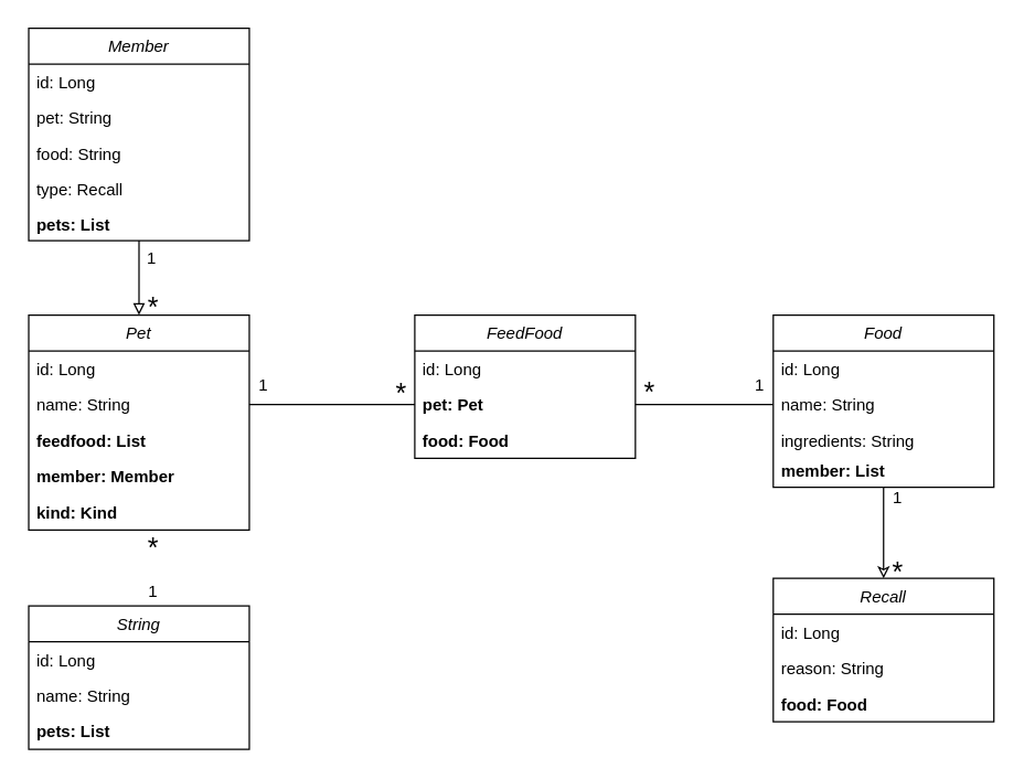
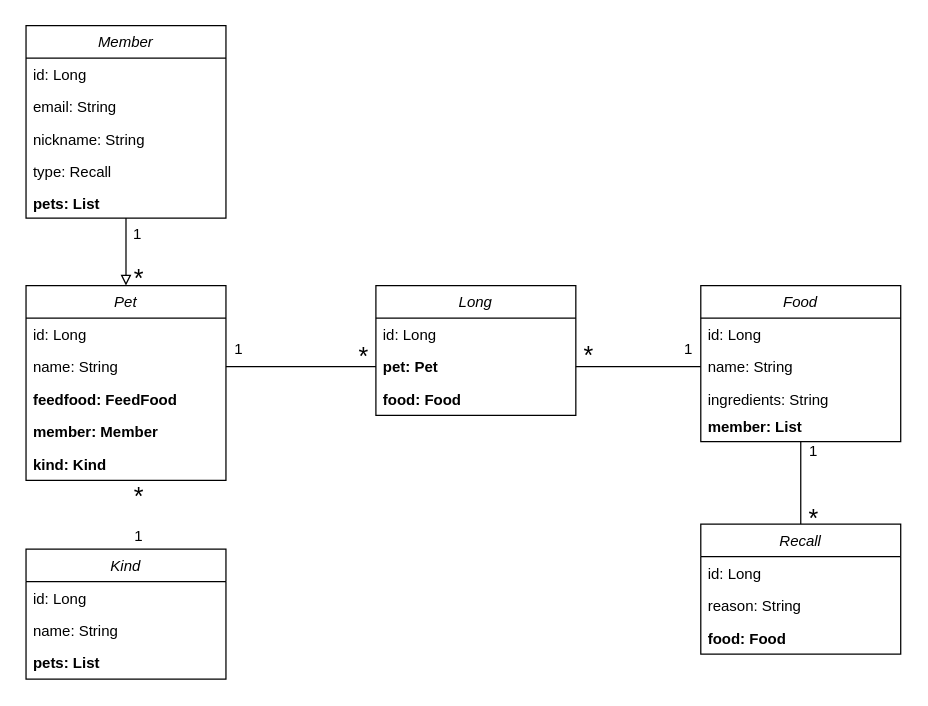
- <mxCell id="5" value="pet: String" style="text;align=left;verticalAlign=top;spacingLeft=4;spacingRight=4;overflow=hidden;rotatable=0;points=[[0,0.5],[1,0.5]];portConstraint=eastwest;" parent="3" vertex="1"><mxGeometry y="52" width="160" height="26" as="geometry" /></mxCell>
+ <mxCell id="5" value="email: String" style="text;align=left;verticalAlign=top;spacingLeft=4;spacingRight=4;overflow=hidden;rotatable=0;points=[[0,0.5],[1,0.5]];portConstraint=eastwest;" parent="3" vertex="1"><mxGeometry y="52" width="160" height="26" as="geometry" /></mxCell>
- <mxCell id="6" value="food: String" style="text;align=left;verticalAlign=top;spacingLeft=4;spacingRight=4;overflow=hidden;rotatable=0;points=[[0,0.5],[1,0.5]];portConstraint=eastwest;" parent="3" vertex="1"><mxGeometry y="78" width="160" height="26" as="geometry" /></mxCell>
+ <mxCell id="6" value="nickname: String" style="text;align=left;verticalAlign=top;spacingLeft=4;spacingRight=4;overflow=hidden;rotatable=0;points=[[0,0.5],[1,0.5]];portConstraint=eastwest;" parent="3" vertex="1"><mxGeometry y="78" width="160" height="26" as="geometry" /></mxCell>
- <mxCell id="29" value="FeedFood" style="swimlane;fontStyle=2;align=center;verticalAlign=top;childLayout=stackLayout;horizontal=1;startSize=26;horizontalStack=0;resizeParent=1;resizeLast=0;collapsible=1;marginBottom=0;rounded=0;shadow=0;strokeWidth=1;" parent="1" vertex="1"><mxGeometry x="300" y="228" width="160" height="104" as="geometry"><mxRectangle x="230" y="140" width="160" height="26" as="alternateBounds" /></mxGeometry></mxCell>
+ <mxCell id="29" value="Long" style="swimlane;fontStyle=2;align=center;verticalAlign=top;childLayout=stackLayout;horizontal=1;startSize=26;horizontalStack=0;resizeParent=1;resizeLast=0;collapsible=1;marginBottom=0;rounded=0;shadow=0;strokeWidth=1;" parent="1" vertex="1"><mxGeometry x="300" y="228" width="160" height="104" as="geometry"><mxRectangle x="230" y="140" width="160" height="26" as="alternateBounds" /></mxGeometry></mxCell>
- <mxCell id="12" value="feedfood: List" style="text;align=left;verticalAlign=top;spacingLeft=4;spacingRight=4;overflow=hidden;rotatable=0;points=[[0,0.5],[1,0.5]];portConstraint=eastwest;fontStyle=1" parent="9" vertex="1"><mxGeometry y="78" width="160" height="26" as="geometry" /></mxCell>
+ <mxCell id="12" value="feedfood: FeedFood" style="text;align=left;verticalAlign=top;spacingLeft=4;spacingRight=4;overflow=hidden;rotatable=0;points=[[0,0.5],[1,0.5]];portConstraint=eastwest;fontStyle=1" parent="9" vertex="1"><mxGeometry y="78" width="160" height="26" as="geometry" /></mxCell>
- <mxCell id="23" style="edgeStyle=orthogonalEdgeStyle;rounded=0;orthogonalLoop=1;jettySize=auto;html=1;exitX=0.5;exitY=1;exitDx=0;exitDy=0;entryX=0.5;entryY=0;entryDx=0;entryDy=0;fontSize=20;endArrow=classic;endFill=0;" parent="1" source="24" target="39" edge="1"><mxGeometry relative="1" as="geometry" /></mxCell>
+ <mxCell id="23" style="edgeStyle=orthogonalEdgeStyle;rounded=0;orthogonalLoop=1;jettySize=auto;html=1;exitX=0.5;exitY=1;exitDx=0;exitDy=0;entryX=0.5;entryY=0;entryDx=0;entryDy=0;fontSize=20;endArrow=none;endFill=0;" parent="1" source="24" target="39" edge="1"><mxGeometry relative="1" as="geometry" /></mxCell>
- <mxCell id="15" value="String" style="swimlane;fontStyle=2;align=center;verticalAlign=top;childLayout=stackLayout;horizontal=1;startSize=26;horizontalStack=0;resizeParent=1;resizeLast=0;collapsible=1;marginBottom=0;rounded=0;shadow=0;strokeWidth=1;" parent="1" vertex="1"><mxGeometry x="20" y="439" width="160" height="104" as="geometry"><mxRectangle x="230" y="140" width="160" height="26" as="alternateBounds" /></mxGeometry></mxCell>
+ <mxCell id="15" value="Kind" style="swimlane;fontStyle=2;align=center;verticalAlign=top;childLayout=stackLayout;horizontal=1;startSize=26;horizontalStack=0;resizeParent=1;resizeLast=0;collapsible=1;marginBottom=0;rounded=0;shadow=0;strokeWidth=1;" parent="1" vertex="1"><mxGeometry x="20" y="439" width="160" height="104" as="geometry"><mxRectangle x="230" y="140" width="160" height="26" as="alternateBounds" /></mxGeometry></mxCell>
